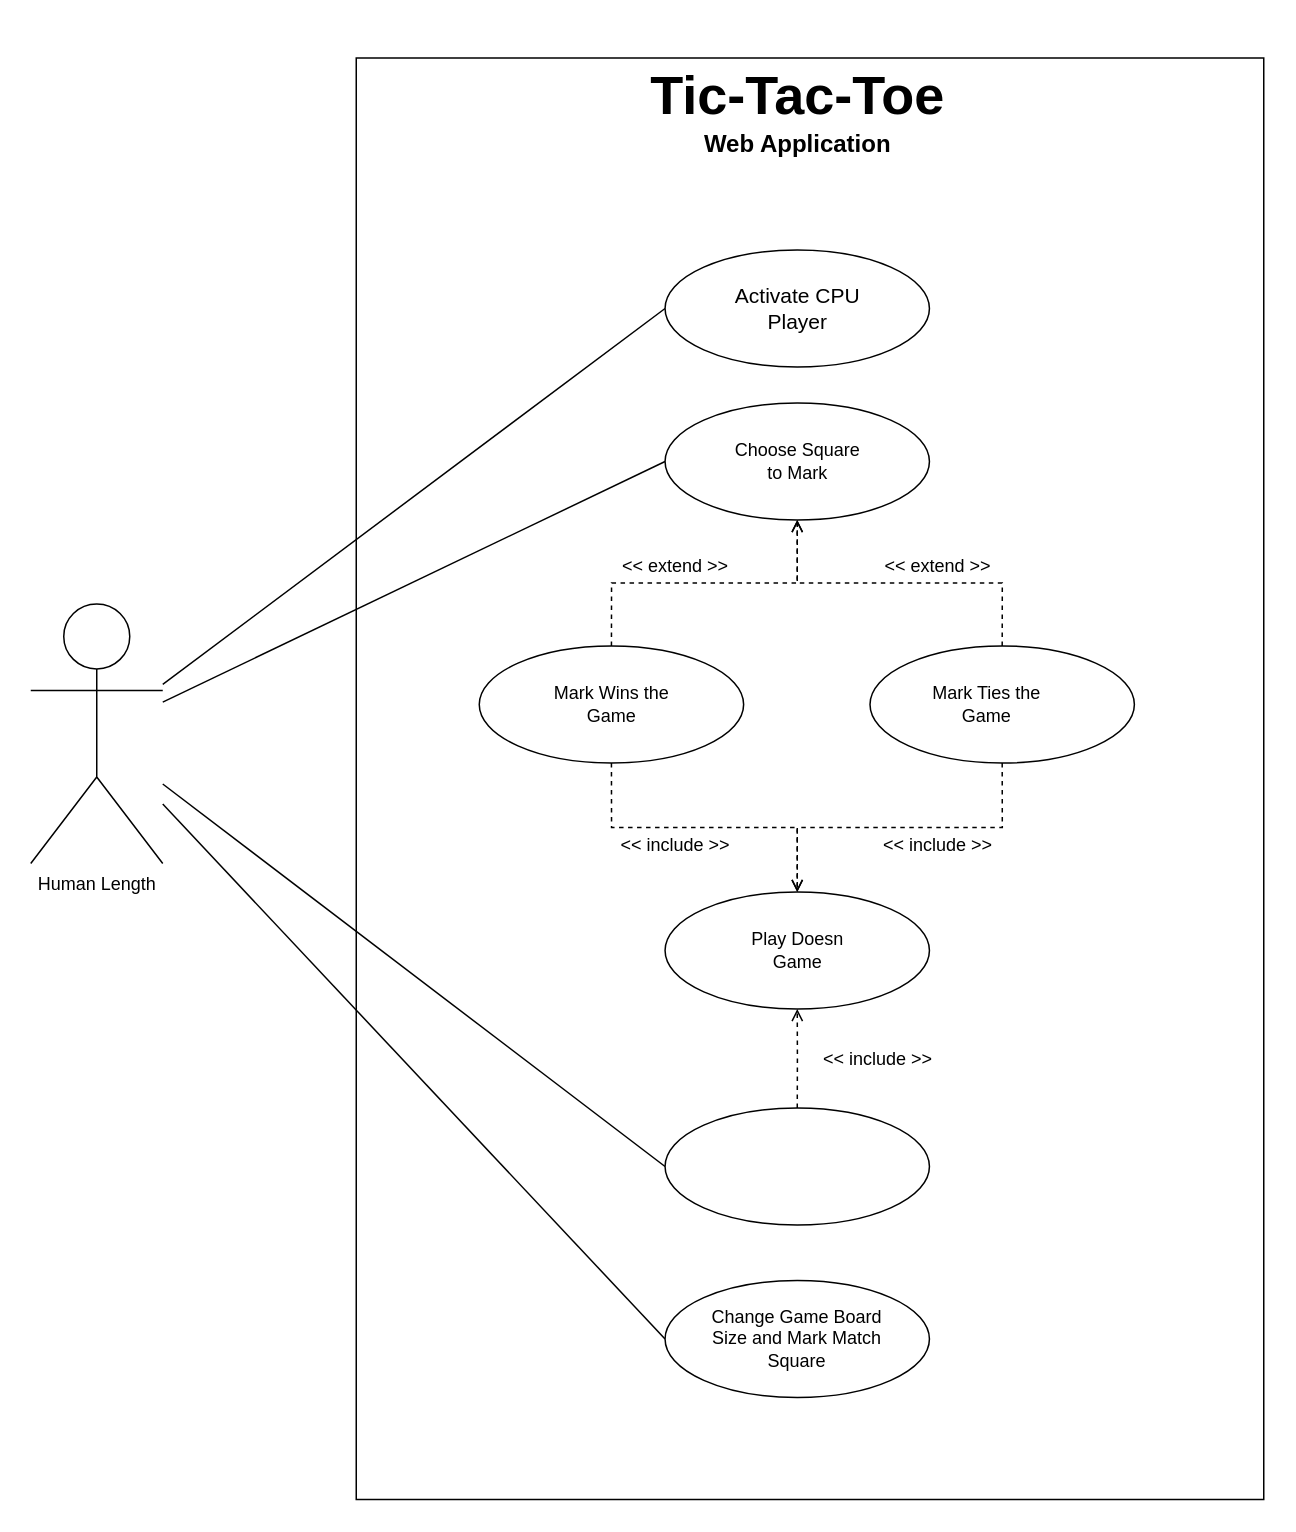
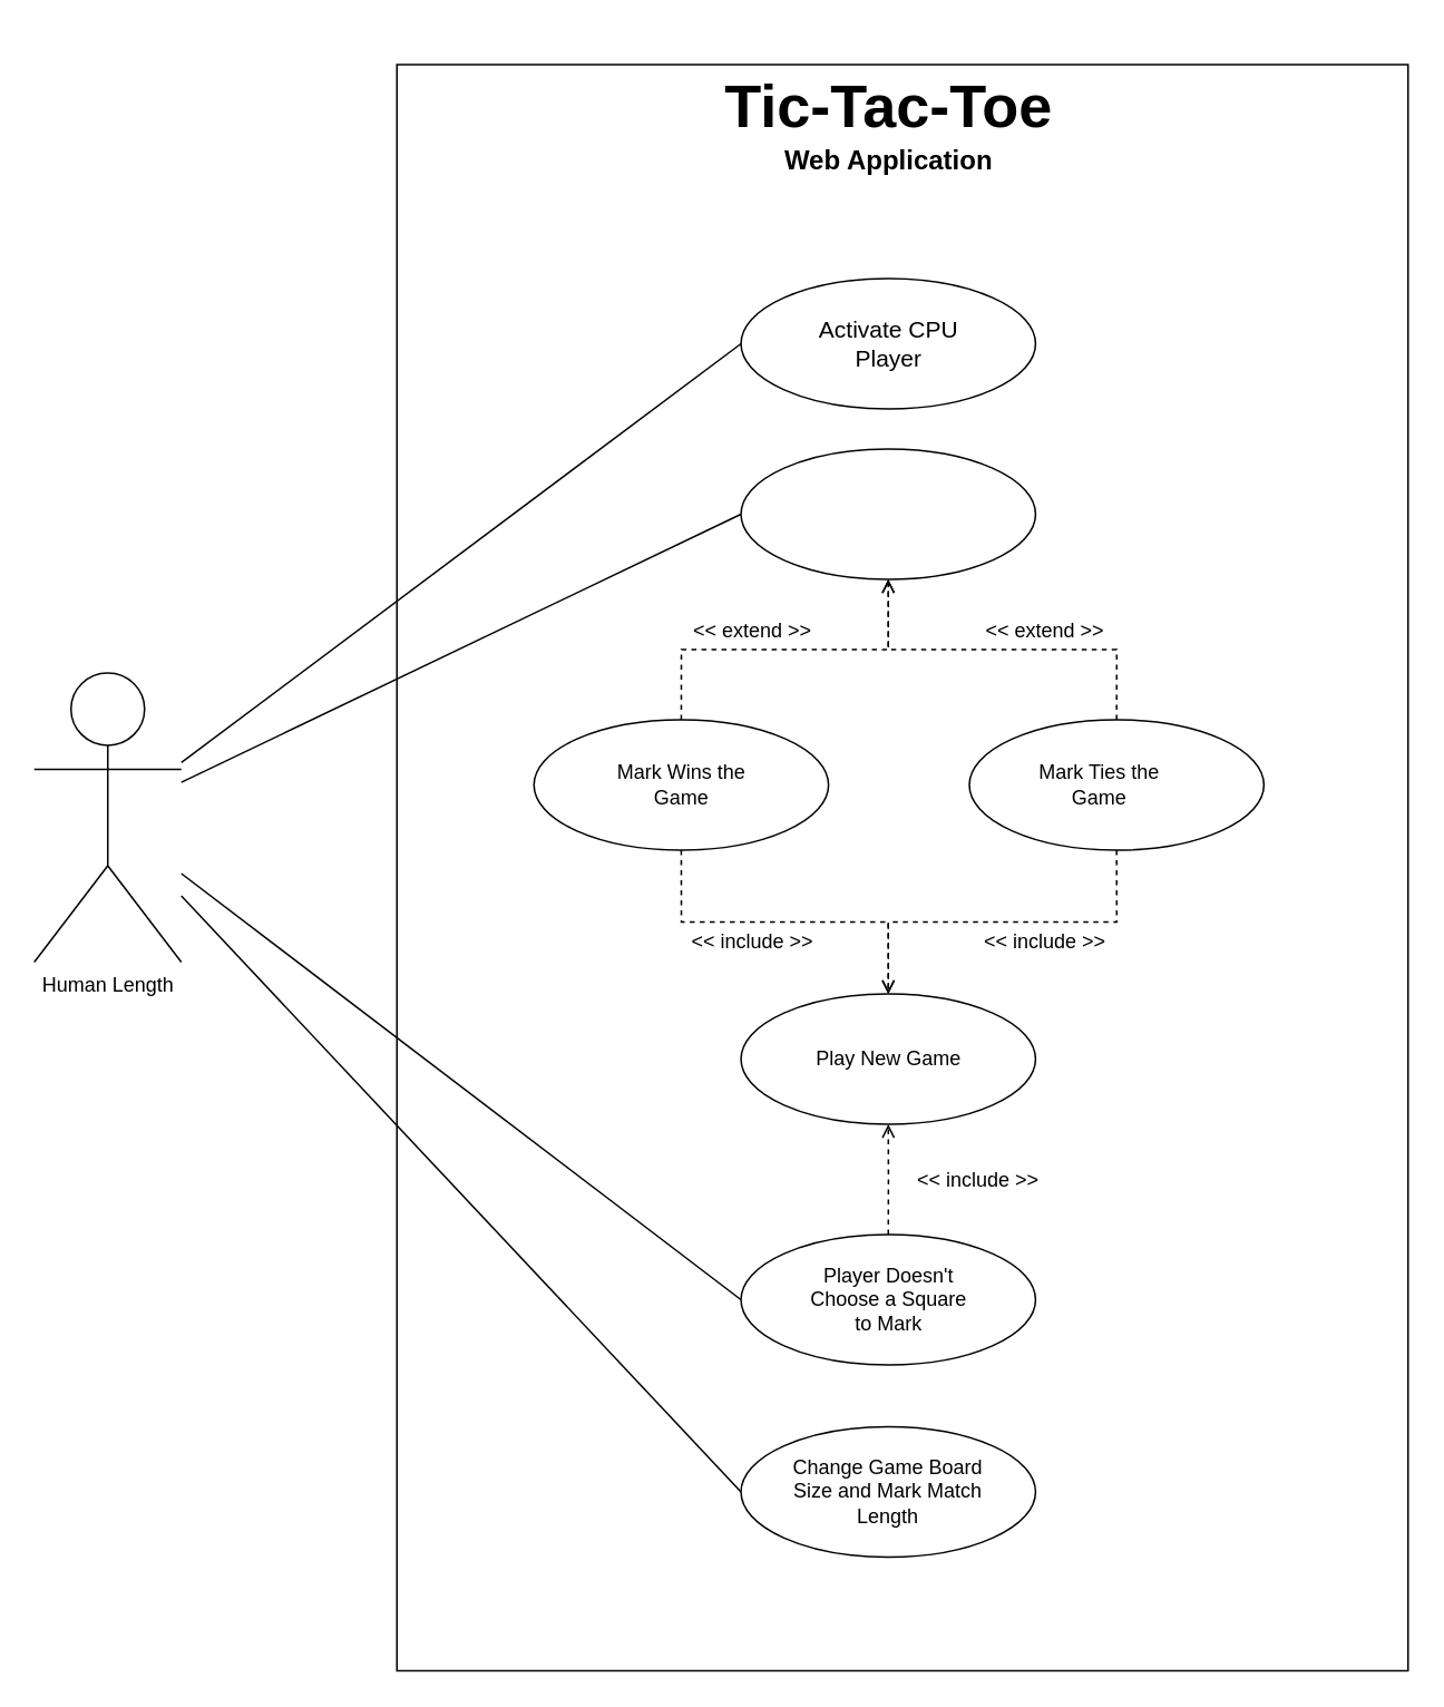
- <mxCell id="11" value="Choose Square to Mark" style="text;html=1;strokeColor=none;fillColor=none;align=center;verticalAlign=middle;whiteSpace=wrap;rounded=0;" vertex="1" parent="1"><mxGeometry x="482.5" y="285.5" width="97" height="43" as="geometry" /></mxCell>
- <mxCell id="21" value="Play Doesn Game" style="text;html=1;strokeColor=none;fillColor=none;align=center;verticalAlign=middle;whiteSpace=wrap;rounded=0;" vertex="1" parent="1"><mxGeometry x="482.51" y="611.5" width="97" height="43" as="geometry" /></mxCell>
+ <mxCell id="21" value="Play New Game" style="text;html=1;strokeColor=none;fillColor=none;align=center;verticalAlign=middle;whiteSpace=wrap;rounded=0;" vertex="1" parent="1"><mxGeometry x="482.51" y="611.5" width="97" height="43" as="geometry" /></mxCell>
+ <mxCell id="24" value="Player Doesn't Choose a Square to Mark" style="text;html=1;strokeColor=none;fillColor=none;align=center;verticalAlign=middle;whiteSpace=wrap;rounded=0;" vertex="1" parent="1"><mxGeometry x="482.5" y="755.5" width="97" height="43" as="geometry" /></mxCell>
- <mxCell id="26" value="Change Game Board Size and Mark Match Square" style="text;html=1;strokeColor=none;fillColor=none;align=center;verticalAlign=middle;whiteSpace=wrap;rounded=0;" vertex="1" parent="1"><mxGeometry x="468.25" y="870.5" width="125.5" height="43" as="geometry" /></mxCell>
+ <mxCell id="26" value="Change Game Board Size and Mark Match Length" style="text;html=1;strokeColor=none;fillColor=none;align=center;verticalAlign=middle;whiteSpace=wrap;rounded=0;" vertex="1" parent="1"><mxGeometry x="468.25" y="870.5" width="125.5" height="43" as="geometry" /></mxCell>
